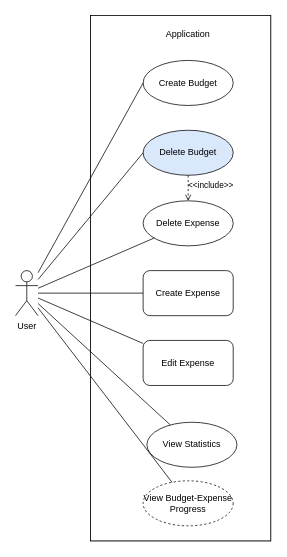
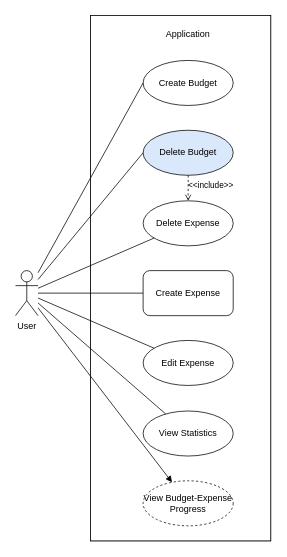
- <mxCell id="8" value="Edit Expense" style="whiteSpace=wrap;html=1;rounded=1;" parent="1" vertex="1"><mxGeometry x="190" y="453" width="120" height="60" as="geometry" /></mxCell>
+ <mxCell id="8" value="Edit Expense" style="ellipse;whiteSpace=wrap;html=1;" parent="1" vertex="1"><mxGeometry x="190" y="453" width="120" height="60" as="geometry" /></mxCell>
- <mxCell id="16" value="View Statistics" style="ellipse;whiteSpace=wrap;html=1;" parent="1" vertex="1"><mxGeometry x="195" y="562" width="120" height="60" as="geometry" /></mxCell>
+ <mxCell id="16" value="View Statistics" style="ellipse;whiteSpace=wrap;html=1;" parent="1" vertex="1"><mxGeometry x="190" y="547" width="120" height="60" as="geometry" /></mxCell>
- <mxCell id="20" value="" style="endArrow=none;html=1;rounded=0;" parent="1" source="4" target="19" edge="1"><mxGeometry relative="1" as="geometry"><mxPoint x="-70" y="570" as="sourcePoint" /><mxPoint x="90" y="570" as="targetPoint" /></mxGeometry></mxCell>
+ <mxCell id="20" value="" style="endArrow=block;html=1;rounded=0;" parent="1" source="4" target="19" edge="1"><mxGeometry relative="1" as="geometry"><mxPoint x="-70" y="570" as="sourcePoint" /><mxPoint x="90" y="570" as="targetPoint" /></mxGeometry></mxCell>
